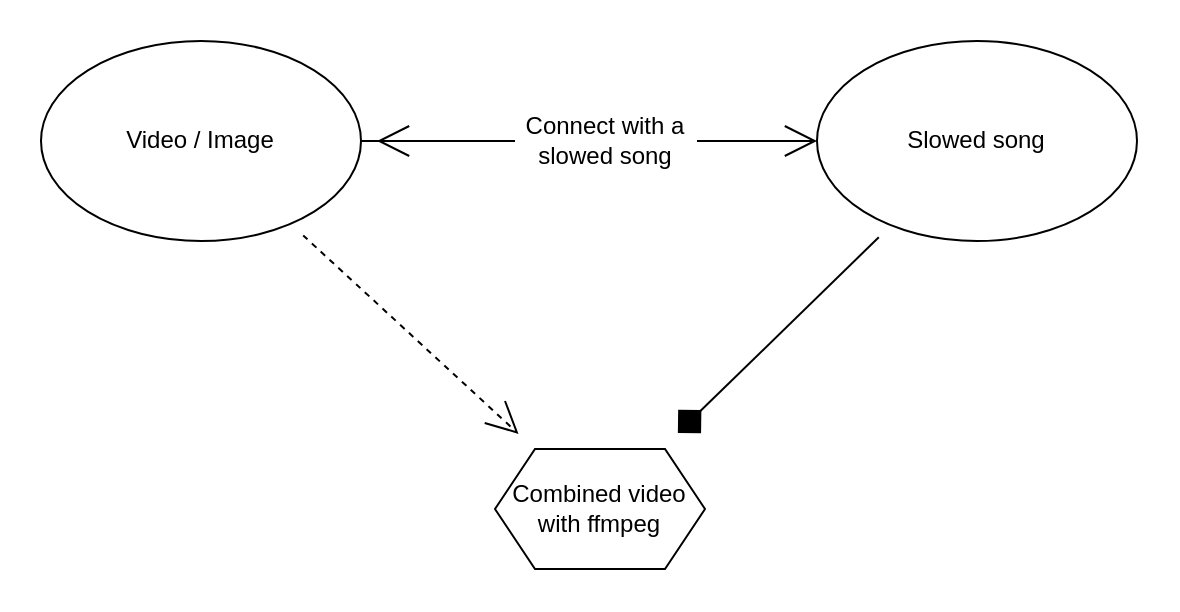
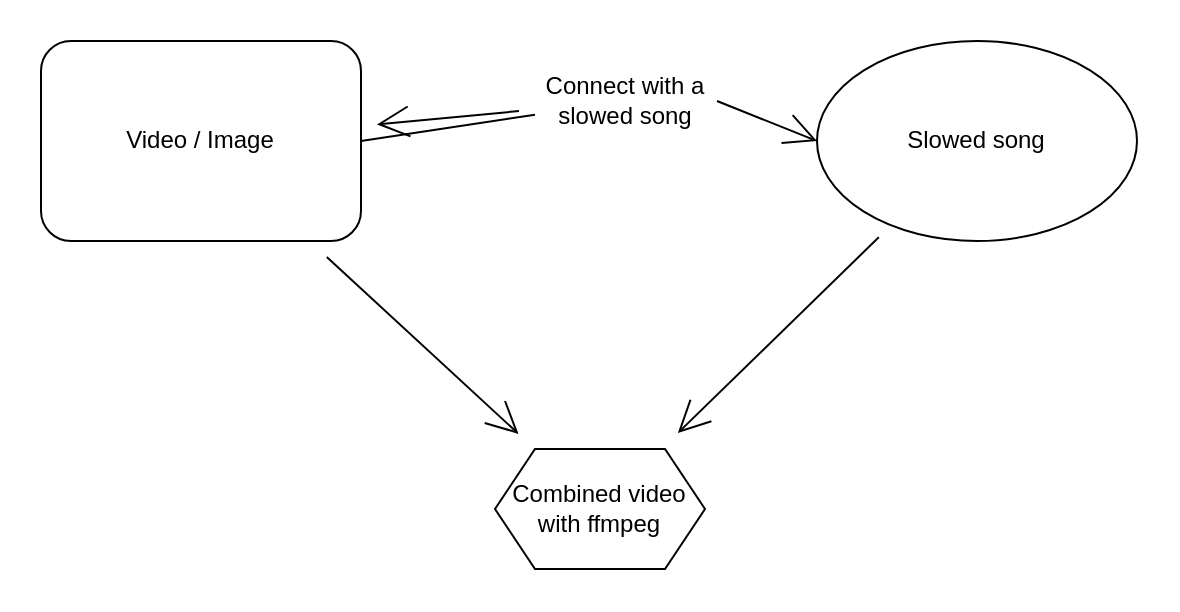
- <mxCell id="2" value="Video / Image" style="ellipse;whiteSpace=wrap;html=1;" vertex="1" parent="1"><mxGeometry x="20" y="20" width="160" height="100" as="geometry" /></mxCell>
+ <mxCell id="2" value="Video / Image" style="whiteSpace=wrap;html=1;rounded=1;" vertex="1" parent="1"><mxGeometry x="20" y="20" width="160" height="100" as="geometry" /></mxCell>
- <mxCell id="6" value="Connect with a slowed song" style="text;strokeColor=none;fillColor=none;html=1;align=center;verticalAlign=middle;whiteSpace=wrap;rounded=0;" vertex="1" parent="1"><mxGeometry x="257" y="55" width="91" height="30" as="geometry" /></mxCell>
+ <mxCell id="6" value="Connect with a slowed song" style="text;strokeColor=none;fillColor=none;html=1;align=center;verticalAlign=middle;whiteSpace=wrap;rounded=0;" vertex="1" parent="1"><mxGeometry x="267" y="35" width="91" height="30" as="geometry" /></mxCell>
- <mxCell id="8" value="" style="edgeStyle=none;curved=1;rounded=0;orthogonalLoop=1;jettySize=auto;html=1;endArrow=open;startSize=14;endSize=14;sourcePerimeterSpacing=8;targetPerimeterSpacing=8;dashed=1;" edge="1" parent="1" source="2" target="9"><mxGeometry relative="1" as="geometry"><mxPoint x="25" y="146" as="sourcePoint" /></mxGeometry></mxCell>
+ <mxCell id="8" value="" style="edgeStyle=none;curved=1;rounded=0;orthogonalLoop=1;jettySize=auto;html=1;endArrow=open;startSize=14;endSize=14;sourcePerimeterSpacing=8;targetPerimeterSpacing=8;" edge="1" parent="1" source="2" target="9"><mxGeometry relative="1" as="geometry"><mxPoint x="25" y="146" as="sourcePoint" /></mxGeometry></mxCell>
- <mxCell id="10" value="" style="edgeStyle=none;orthogonalLoop=1;jettySize=auto;html=1;rounded=0;endArrow=diamond;startSize=14;endSize=14;sourcePerimeterSpacing=8;targetPerimeterSpacing=8;curved=1;" edge="1" parent="1" source="7" target="9"><mxGeometry width="140" relative="1" as="geometry"><mxPoint x="263" y="132" as="sourcePoint" /><mxPoint x="403" y="132" as="targetPoint" /><Array as="points" /></mxGeometry></mxCell>
+ <mxCell id="10" value="" style="edgeStyle=none;orthogonalLoop=1;jettySize=auto;html=1;rounded=0;endArrow=open;startSize=14;endSize=14;sourcePerimeterSpacing=8;targetPerimeterSpacing=8;curved=1;" edge="1" parent="1" source="7" target="9"><mxGeometry width="140" relative="1" as="geometry"><mxPoint x="263" y="132" as="sourcePoint" /><mxPoint x="403" y="132" as="targetPoint" /><Array as="points" /></mxGeometry></mxCell>
